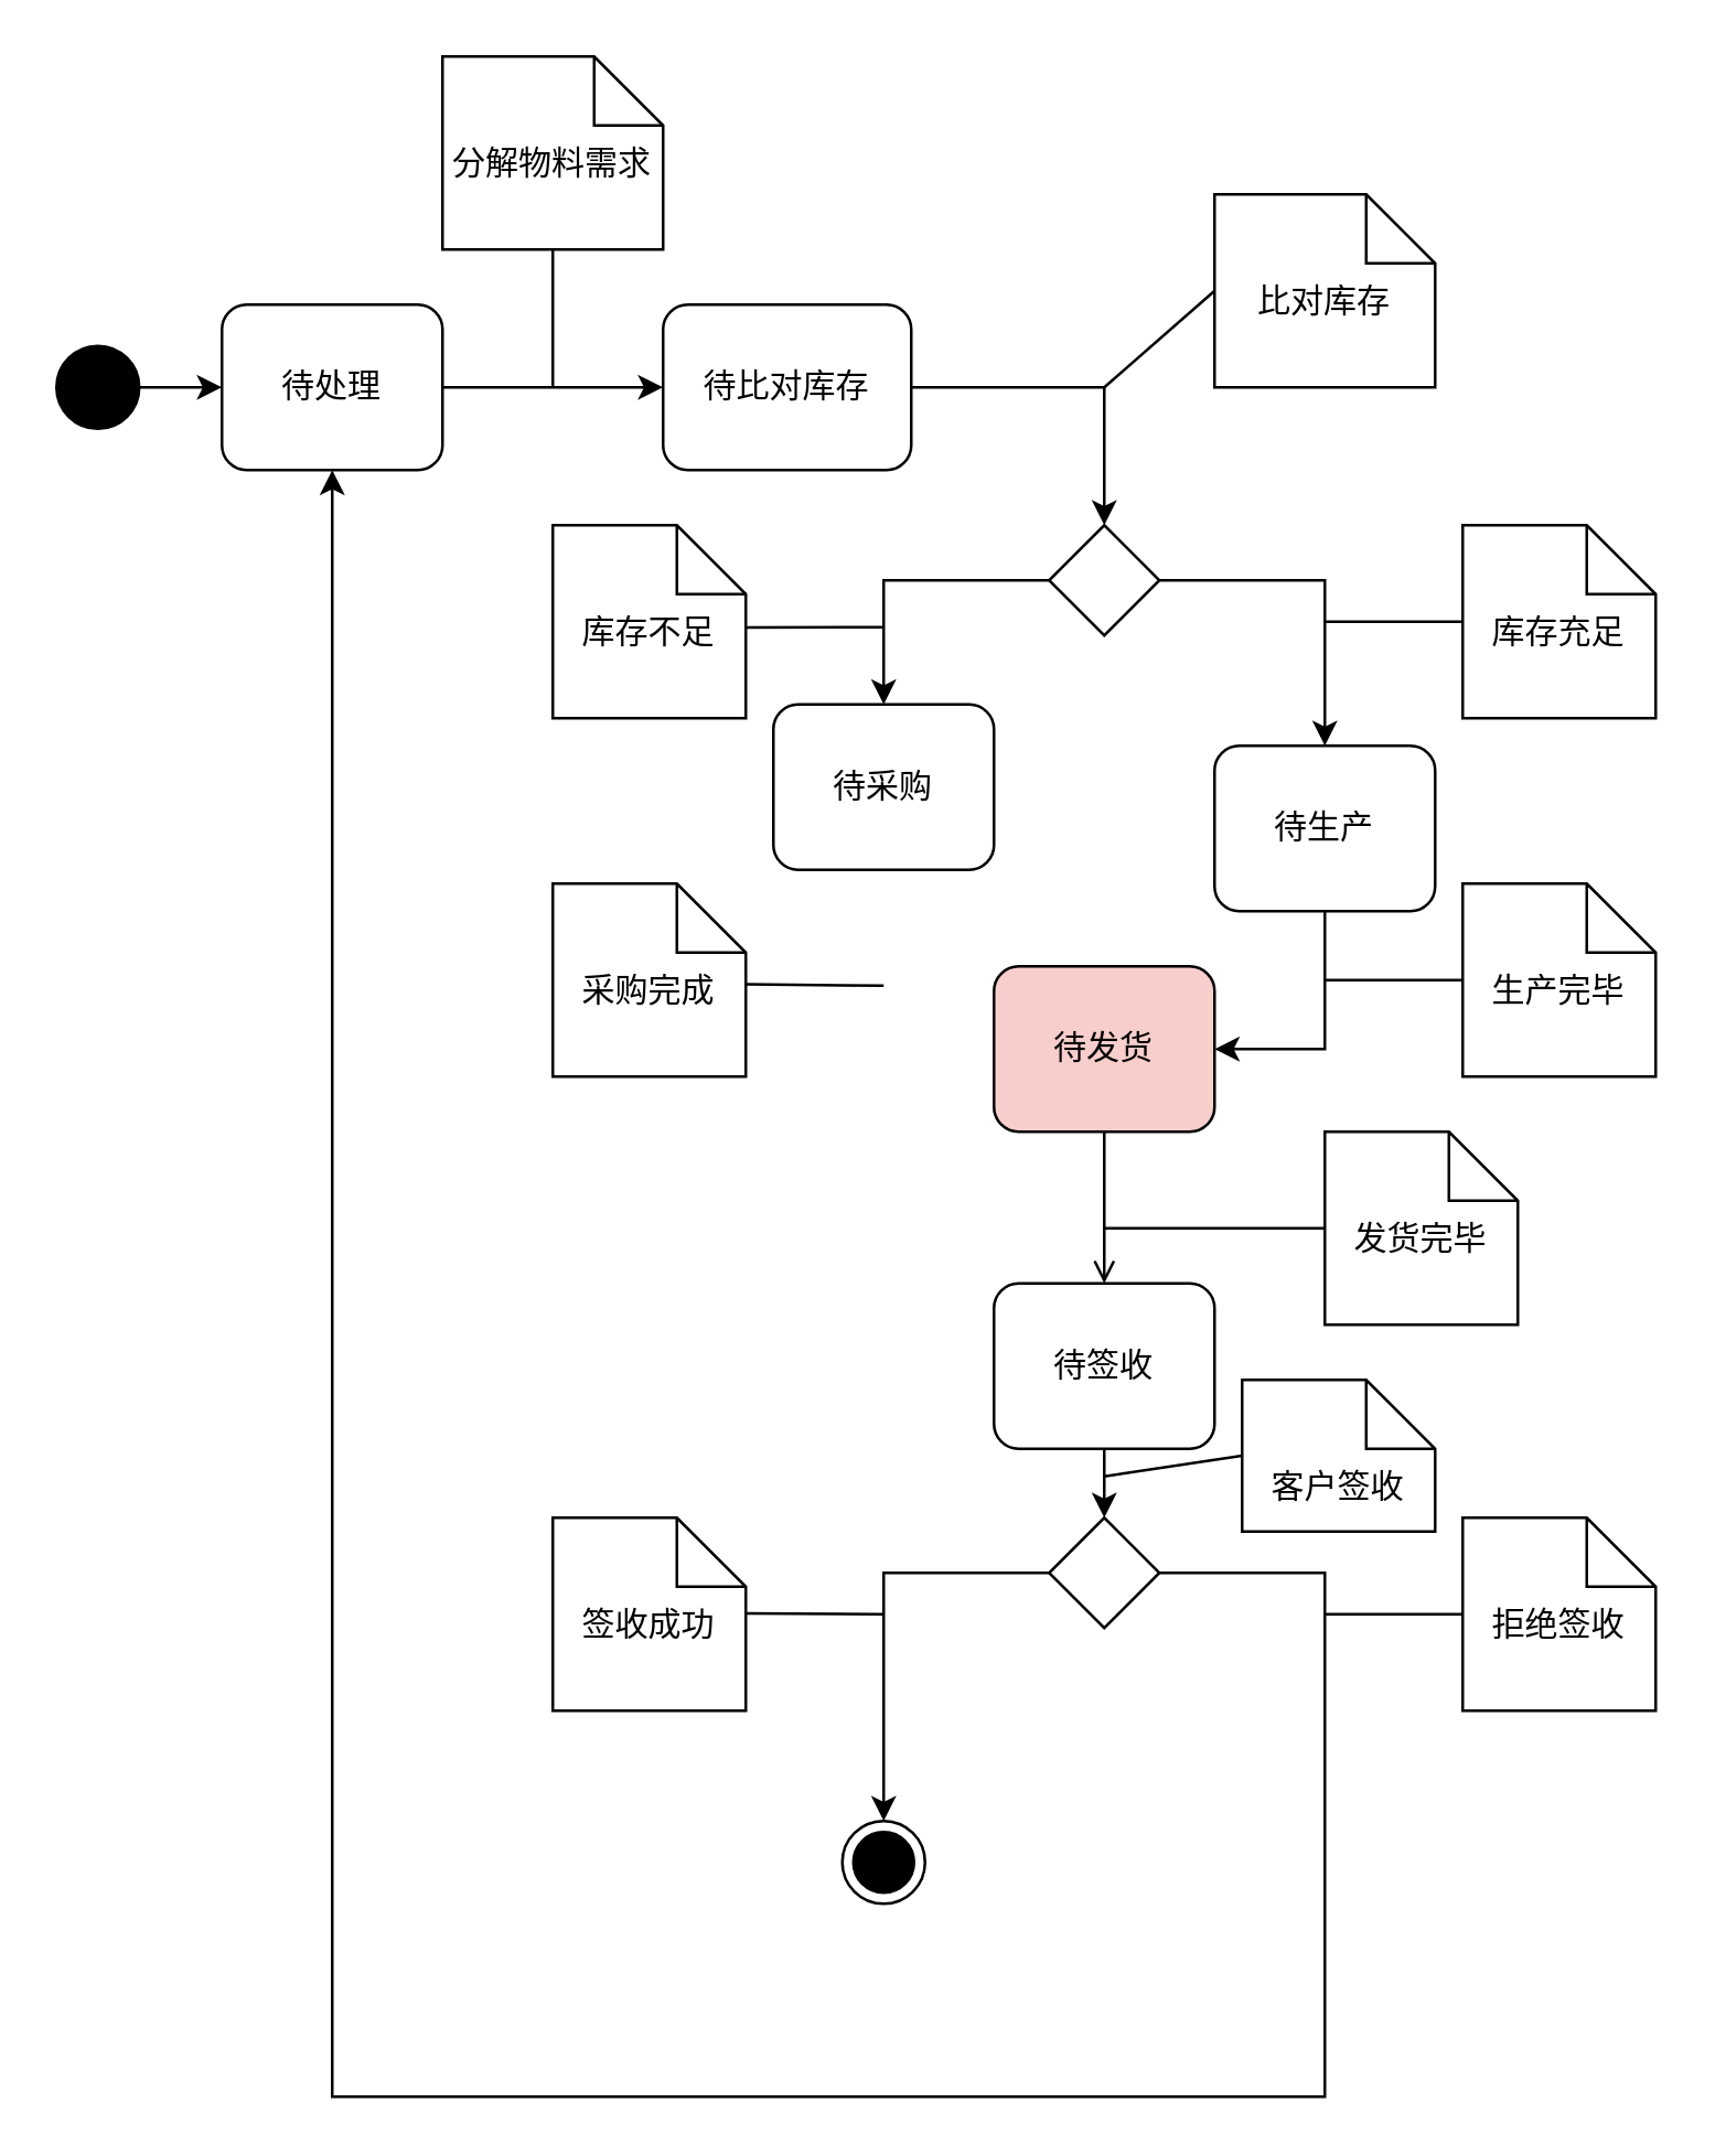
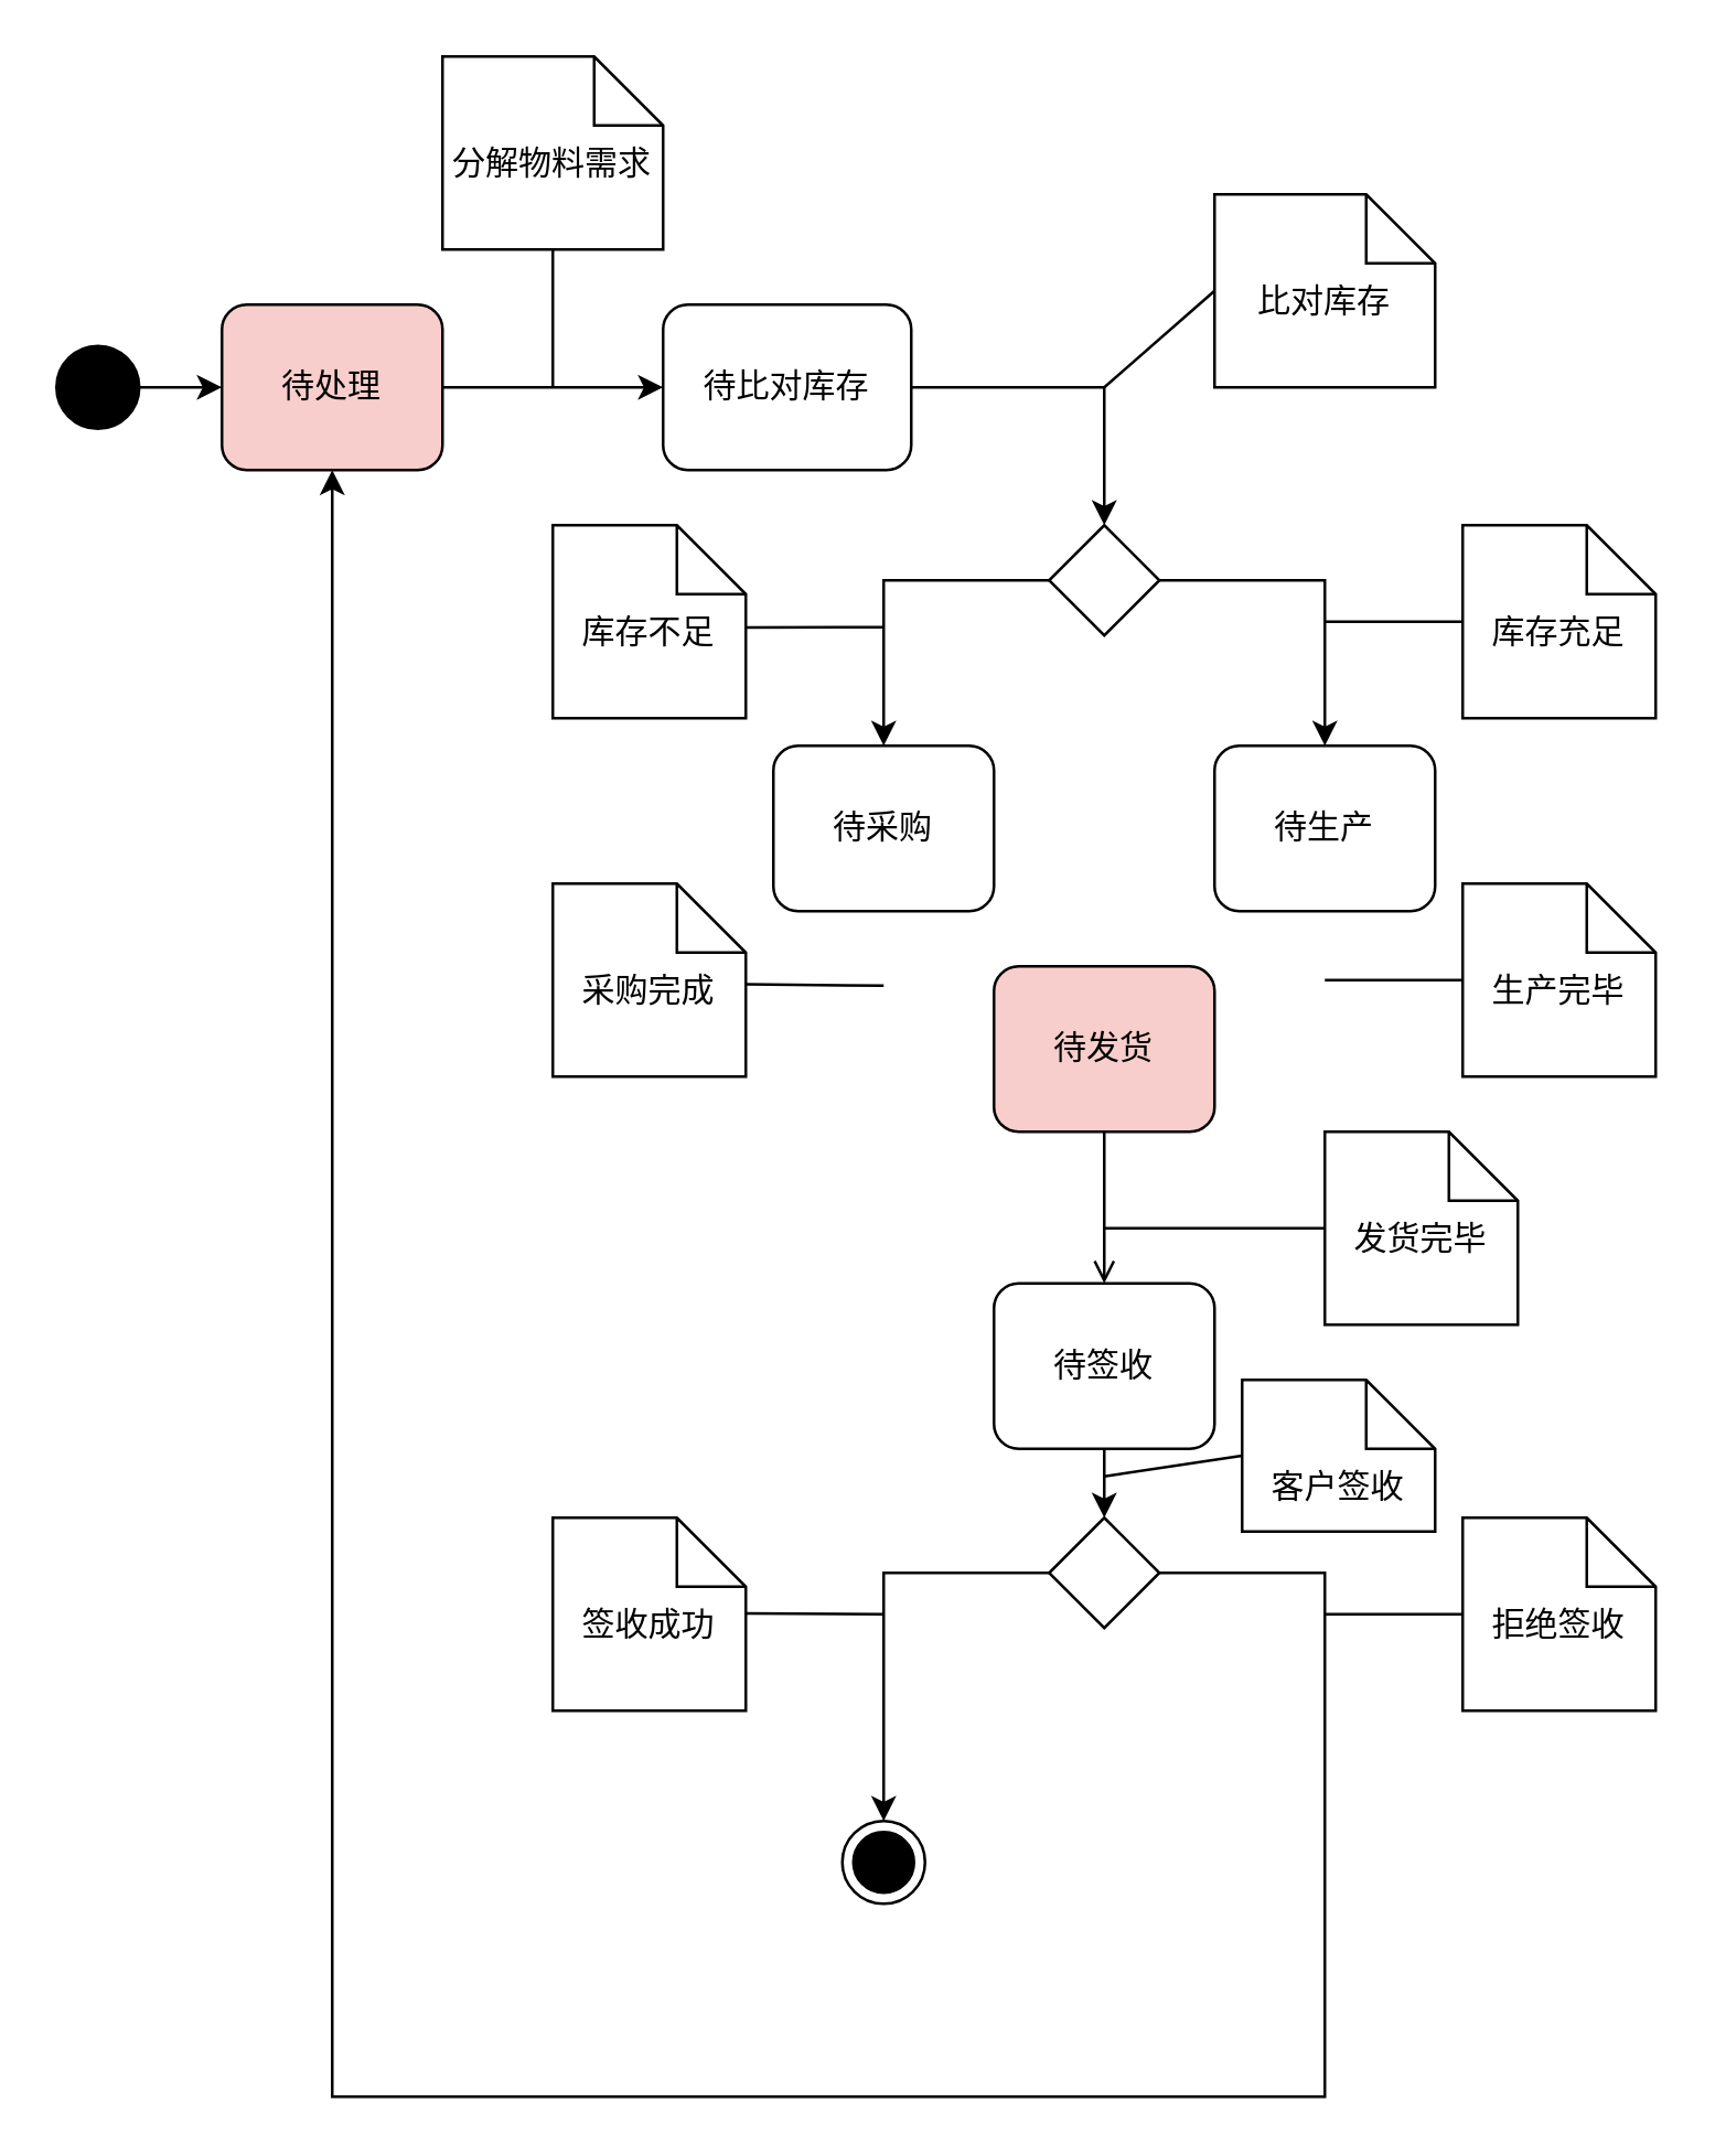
- <mxCell id="9" value="待处理" style="rounded=1;whiteSpace=wrap;html=1;" vertex="1" parent="1"><mxGeometry x="80" y="110" width="80" height="60" as="geometry" /></mxCell>
+ <mxCell id="9" value="待处理" style="rounded=1;whiteSpace=wrap;html=1;fillColor=#f8cecc;" vertex="1" parent="1"><mxGeometry x="80" y="110" width="80" height="60" as="geometry" /></mxCell>
- <mxCell id="5" value="待采购" style="rounded=1;whiteSpace=wrap;html=1;" vertex="1" parent="1"><mxGeometry x="280" y="255" width="80" height="60" as="geometry" /></mxCell>
+ <mxCell id="5" value="待采购" style="rounded=1;whiteSpace=wrap;html=1;" vertex="1" parent="1"><mxGeometry x="280" y="270" width="80" height="60" as="geometry" /></mxCell>
- <mxCell id="3" style="edgeStyle=orthogonalEdgeStyle;rounded=0;orthogonalLoop=1;jettySize=auto;html=1;entryX=1;entryY=0.5;entryDx=0;entryDy=0;" edge="1" parent="1" source="4" target="11"><mxGeometry relative="1" as="geometry" /></mxCell>
